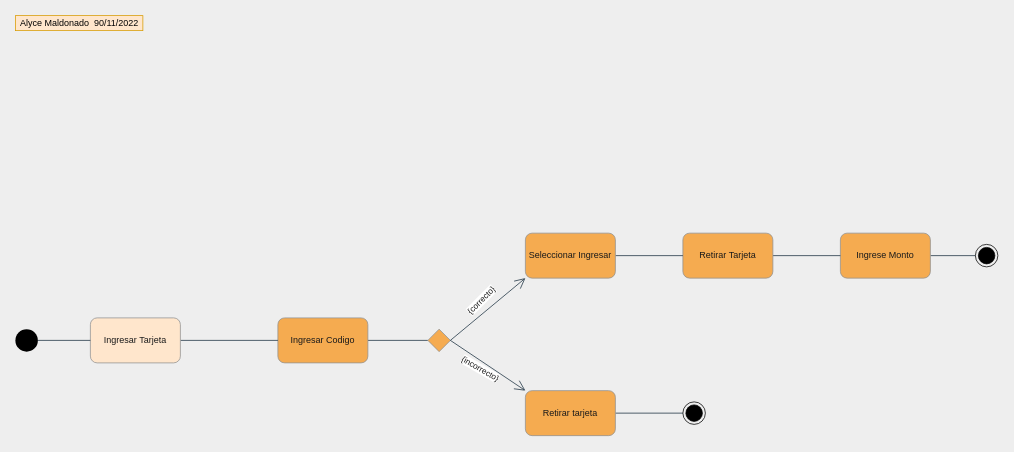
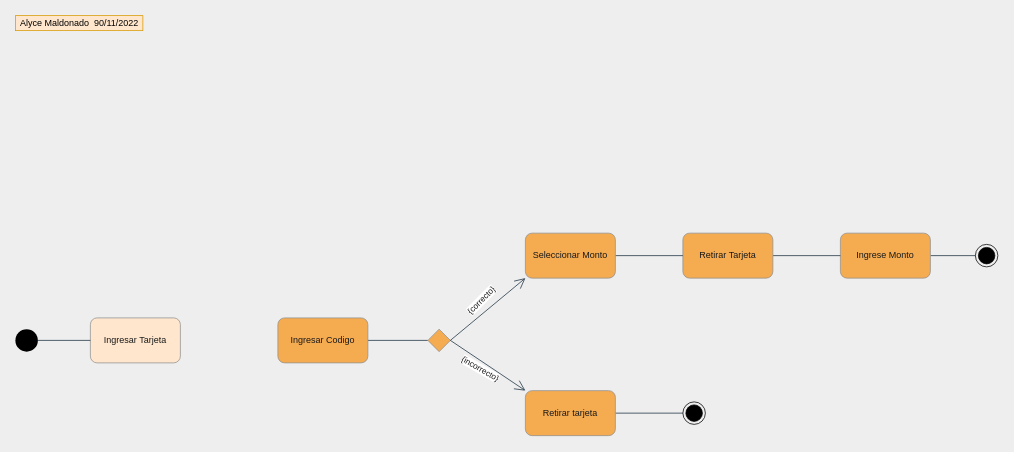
- <mxCell id="12" value="Seleccionar Ingresar" style="rounded=1;whiteSpace=wrap;html=1;sketch=0;strokeColor=#909090;fillColor=#F5AB50;fontColor=#1A1A1A;" parent="1" vertex="1"><mxGeometry x="700" y="310" width="120" height="60" as="geometry" /></mxCell>
+ <mxCell id="12" value="Seleccionar Monto" style="rounded=1;whiteSpace=wrap;html=1;sketch=0;strokeColor=#909090;fillColor=#F5AB50;fontColor=#1A1A1A;" parent="1" vertex="1"><mxGeometry x="700" y="310" width="120" height="60" as="geometry" /></mxCell>
- <mxCell id="13" style="edgeStyle=orthogonalEdgeStyle;curved=0;rounded=1;sketch=0;orthogonalLoop=1;jettySize=auto;html=1;entryX=0;entryY=0.5;entryDx=0;entryDy=0;endArrow=none;endFill=0;strokeColor=#182E3E;fontColor=#1A1A1A;" parent="1" source="14" target="4" edge="1"><mxGeometry relative="1" as="geometry" /></mxCell>
